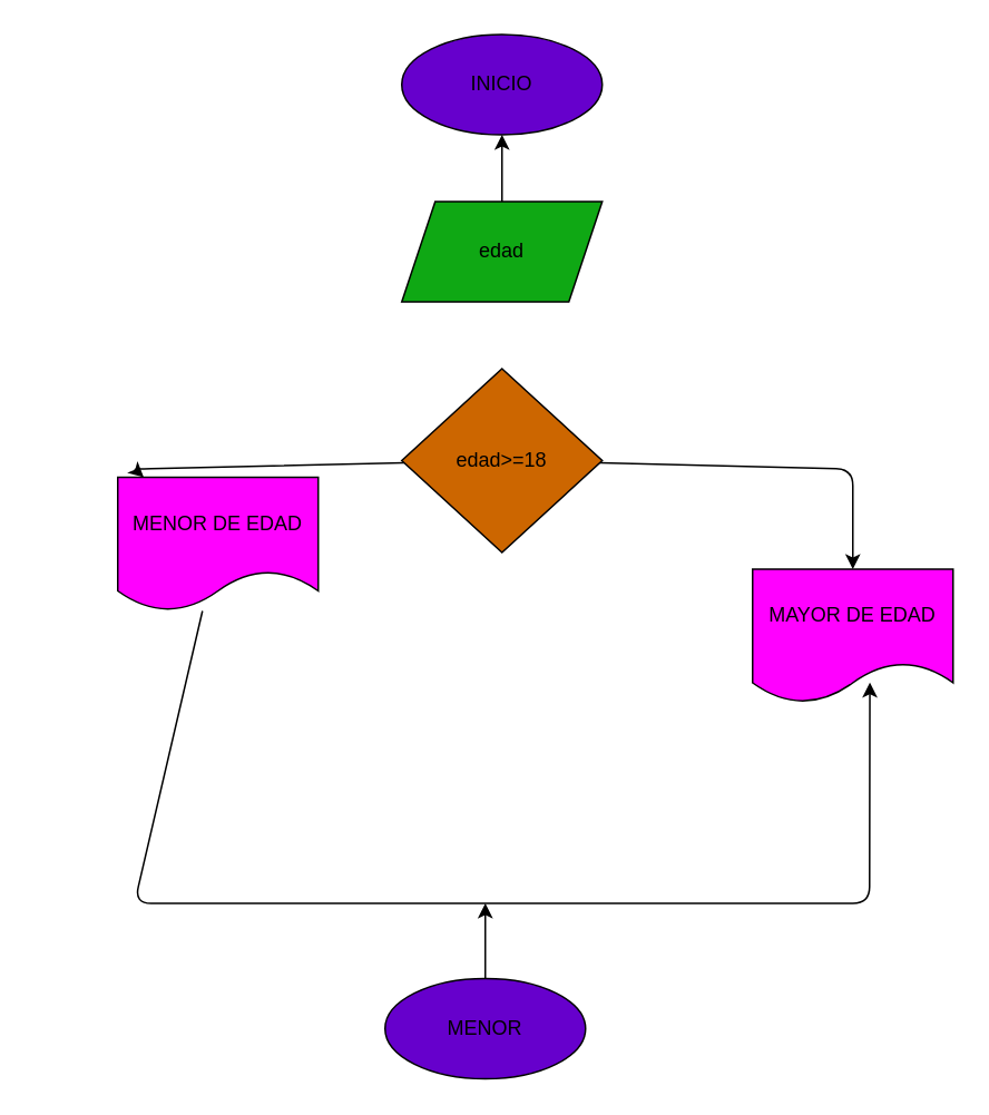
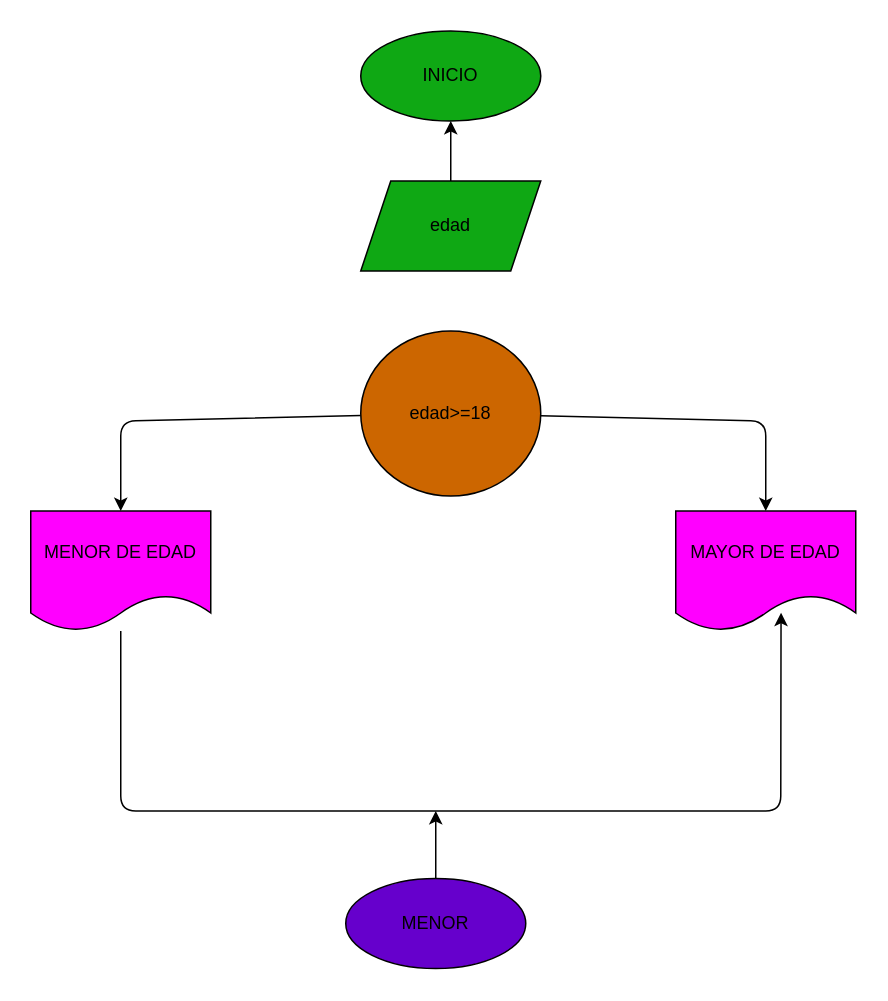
- <mxCell id="4" value="INICIO" style="ellipse;whiteSpace=wrap;html=1;fillColor=#6600CC;" vertex="1" parent="1"><mxGeometry x="240" y="20" width="120" height="60" as="geometry" /></mxCell>
+ <mxCell id="4" value="INICIO" style="ellipse;whiteSpace=wrap;html=1;fillColor=#0fa814;" vertex="1" parent="1"><mxGeometry x="240" y="20" width="120" height="60" as="geometry" /></mxCell>
- <mxCell id="7" value="edad&amp;gt;=18" style="rhombus;whiteSpace=wrap;html=1;fillColor=#CC6600;" vertex="1" parent="1"><mxGeometry x="240" y="220" width="120" height="110" as="geometry" /></mxCell>
+ <mxCell id="7" value="edad&amp;gt;=18" style="ellipse;whiteSpace=wrap;html=1;fillColor=#CC6600;" vertex="1" parent="1"><mxGeometry x="240" y="220" width="120" height="110" as="geometry" /></mxCell>
- <mxCell id="10" value="MENOR DE EDAD" style="shape=document;whiteSpace=wrap;html=1;boundedLbl=1;fillColor=#FF00FF;" vertex="1" parent="1"><mxGeometry x="70" y="285" width="120" height="80" as="geometry" /></mxCell>
+ <mxCell id="10" value="MENOR DE EDAD" style="shape=document;whiteSpace=wrap;html=1;boundedLbl=1;fillColor=#FF00FF;" vertex="1" parent="1"><mxGeometry x="20" y="340" width="120" height="80" as="geometry" /></mxCell>
